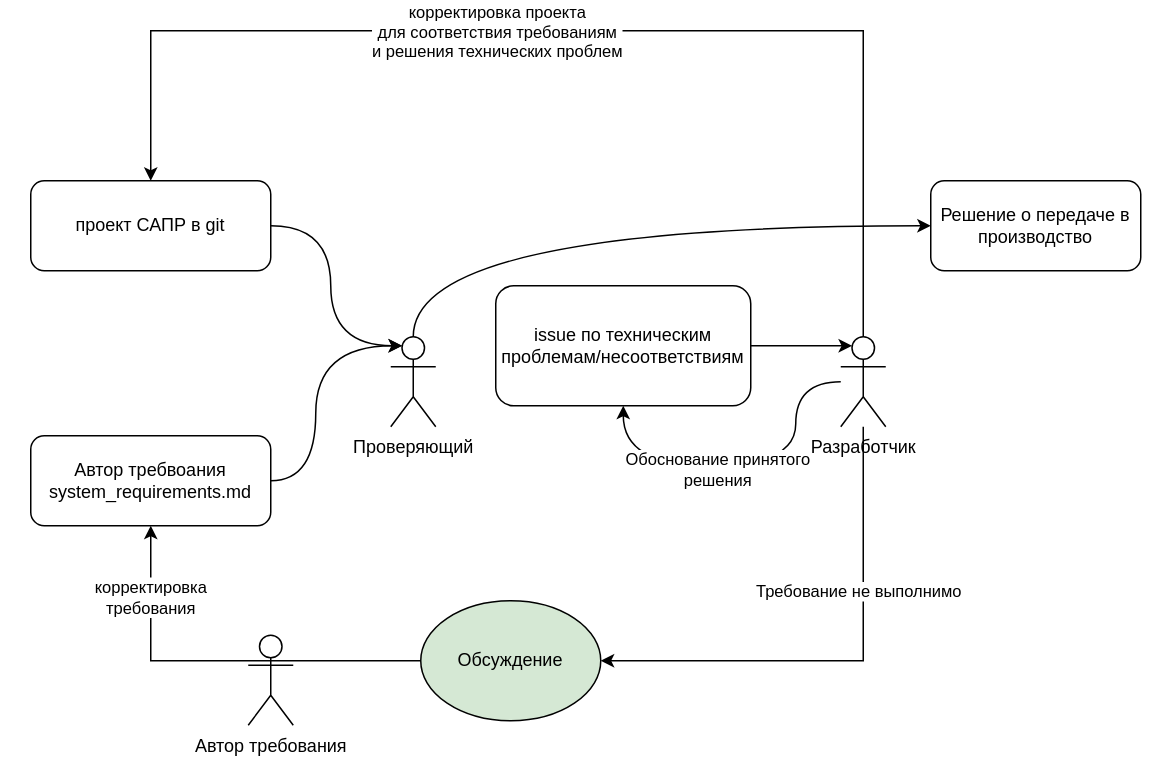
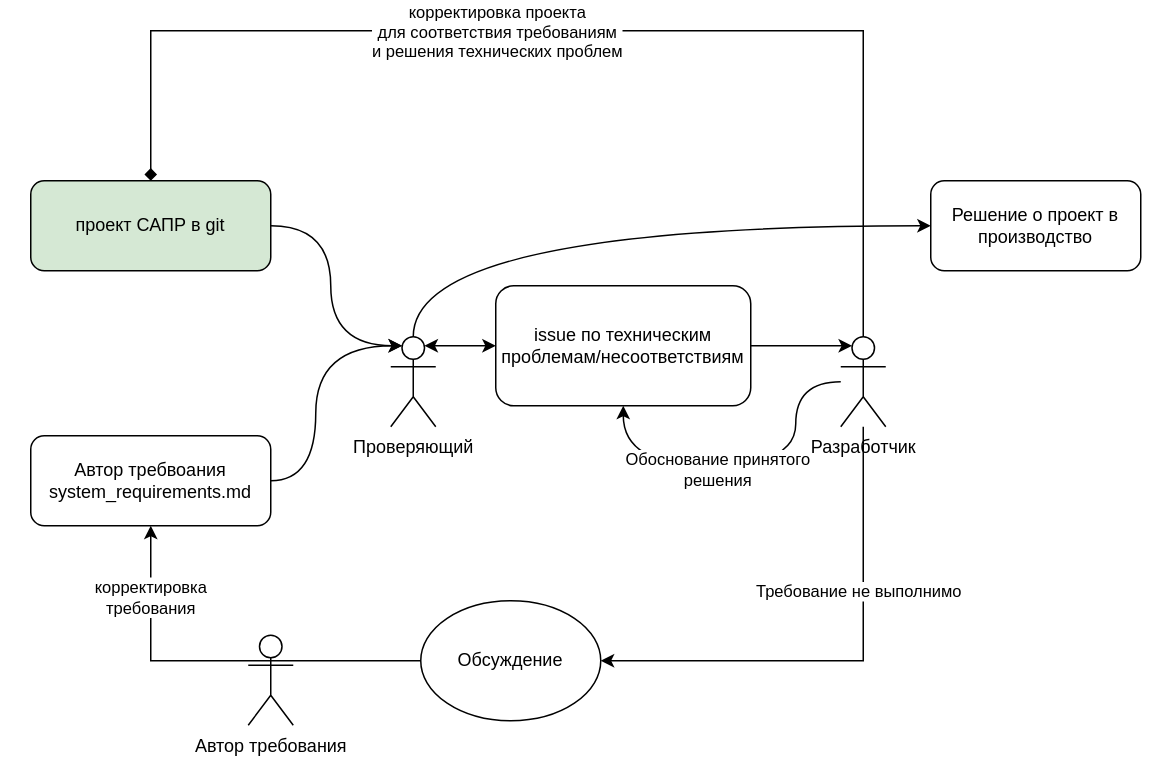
- <mxCell id="11" style="edgeStyle=orthogonalEdgeStyle;rounded=0;orthogonalLoop=1;jettySize=auto;html=1;exitX=0.5;exitY=0;exitDx=0;exitDy=0;exitPerimeter=0;entryX=0.5;entryY=0;entryDx=0;entryDy=0;" parent="1" source="15" target="4" edge="1"><mxGeometry relative="1" as="geometry"><Array as="points"><mxPoint x="575" y="20" /><mxPoint x="100" y="20" /></Array></mxGeometry></mxCell>
+ <mxCell id="11" style="edgeStyle=orthogonalEdgeStyle;rounded=0;orthogonalLoop=1;jettySize=auto;html=1;exitX=0.5;exitY=0;exitDx=0;exitDy=0;exitPerimeter=0;entryX=0.5;entryY=0;entryDx=0;entryDy=0;endArrow=diamond;" parent="1" source="15" target="4" edge="1"><mxGeometry relative="1" as="geometry"><Array as="points"><mxPoint x="575" y="20" /><mxPoint x="100" y="20" /></Array></mxGeometry></mxCell>
- <mxCell id="4" value="проект САПР в git" style="rounded=1;whiteSpace=wrap;html=1;" parent="1" vertex="1"><mxGeometry x="20" y="120" width="160" height="60" as="geometry" /></mxCell>
+ <mxCell id="4" value="проект САПР в git" style="rounded=1;whiteSpace=wrap;html=1;fillColor=#d5e8d4;" parent="1" vertex="1"><mxGeometry x="20" y="120" width="160" height="60" as="geometry" /></mxCell>
- <mxCell id="21" value="Решение о передаче в производство" style="rounded=1;whiteSpace=wrap;html=1;" parent="1" vertex="1"><mxGeometry x="620" y="120" width="140" height="60" as="geometry" /></mxCell>
+ <mxCell id="21" value="Решение о проект в производство" style="rounded=1;whiteSpace=wrap;html=1;" parent="1" vertex="1"><mxGeometry x="620" y="120" width="140" height="60" as="geometry" /></mxCell>
+ <mxCell id="5" style="edgeStyle=orthogonalEdgeStyle;curved=1;rounded=0;orthogonalLoop=1;jettySize=auto;html=1;exitX=0.75;exitY=0.1;exitDx=0;exitDy=0;exitPerimeter=0;entryX=0;entryY=0.5;entryDx=0;entryDy=0;startArrow=classic;startFill=1;" parent="1" source="6" target="7" edge="1"><mxGeometry relative="1" as="geometry"><mxPoint x="360" y="230" as="targetPoint" /></mxGeometry></mxCell>
- <mxCell id="18" value="Обсуждение" style="ellipse;whiteSpace=wrap;html=1;fillColor=#d5e8d4;" parent="1" vertex="1"><mxGeometry x="280" y="400" width="120" height="80" as="geometry" /></mxCell>
+ <mxCell id="18" value="Обсуждение" style="ellipse;whiteSpace=wrap;html=1;" parent="1" vertex="1"><mxGeometry x="280" y="400" width="120" height="80" as="geometry" /></mxCell>
